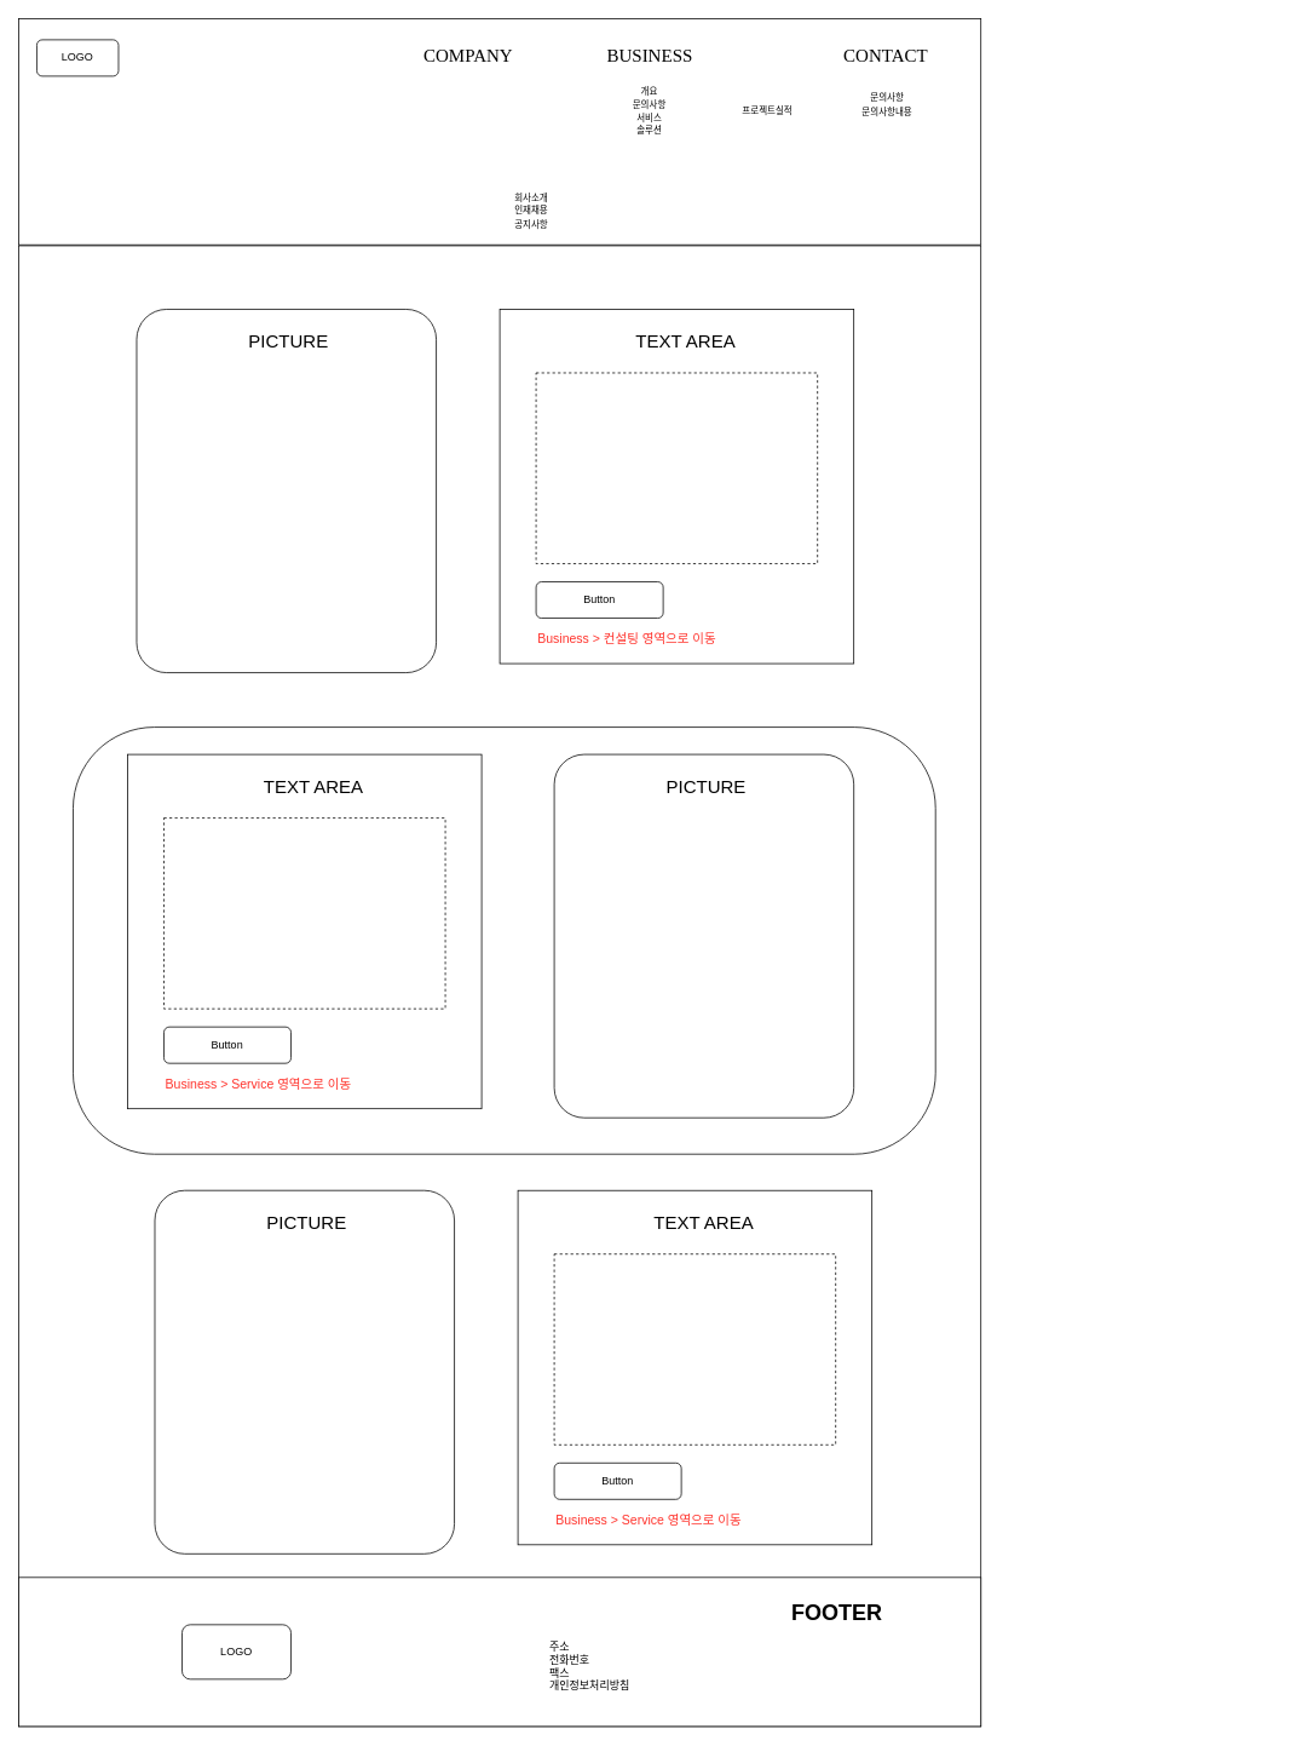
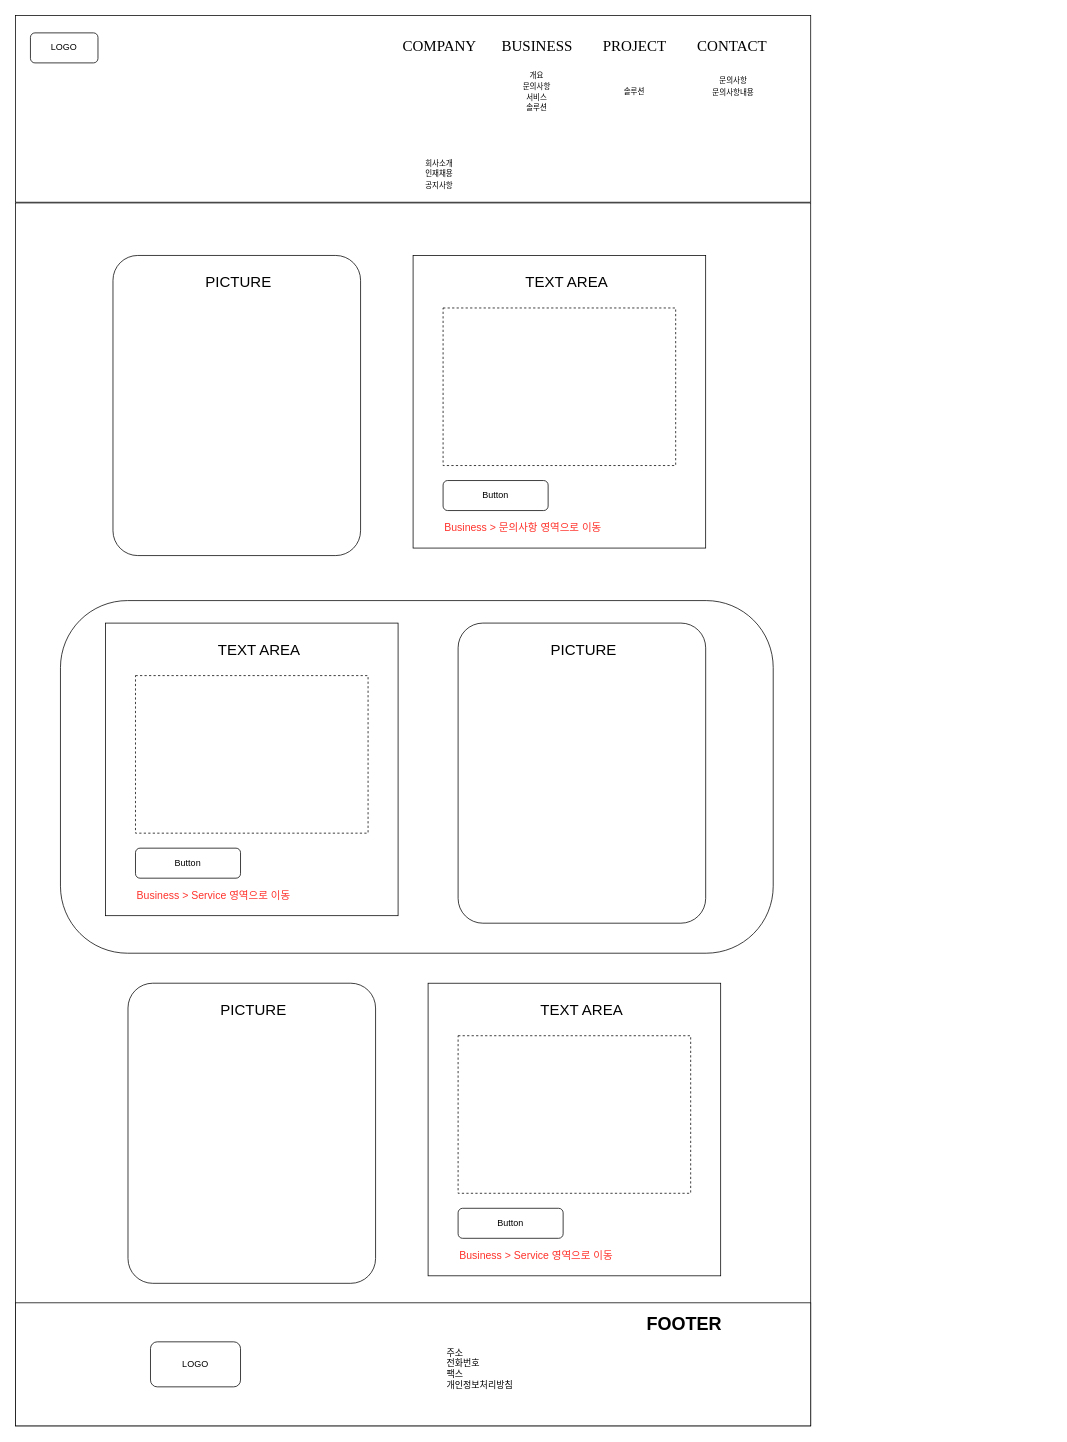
- <mxCell id="4" value="&lt;font style=&quot;font-size: 20px;&quot;&gt;COMPANY&lt;/font&gt;" style="text;html=1;points=[];align=center;verticalAlign=middle;spacingTop=-4;fontSize=14;fontFamily=Verdana" parent="1" vertex="1"><mxGeometry x="450" y="40" width="130" height="43.33" as="geometry" /></mxCell>
+ <mxCell id="4" value="&lt;font style=&quot;font-size: 20px;&quot;&gt;COMPANY&lt;/font&gt;" style="text;html=1;points=[];align=center;verticalAlign=middle;spacingTop=-4;fontSize=14;fontFamily=Verdana" parent="1" vertex="1"><mxGeometry x="520" y="40" width="130" height="43.33" as="geometry" /></mxCell>
+ <mxCell id="6" value="&lt;font style=&quot;font-size: 20px;&quot;&gt;PROJECT&lt;/font&gt;" style="text;html=1;points=[];align=center;verticalAlign=middle;spacingTop=-4;fontSize=14;fontFamily=Verdana" parent="1" vertex="1"><mxGeometry x="780" y="40" width="130" height="43.33" as="geometry" /></mxCell>
- <mxCell id="24" value="&lt;font style=&quot;font-size: 10px;&quot;&gt;프로젝트실적&lt;/font&gt;" style="text;html=1;strokeColor=none;fillColor=none;align=center;verticalAlign=middle;whiteSpace=wrap;rounded=0;fontColor=#000000;" vertex="1" parent="1"><mxGeometry x="814" y="90" width="62" height="62" as="geometry" /></mxCell>
+ <mxCell id="24" value="&lt;font style=&quot;font-size: 10px;&quot;&gt;솔루션&lt;/font&gt;" style="text;html=1;strokeColor=none;fillColor=none;align=center;verticalAlign=middle;whiteSpace=wrap;rounded=0;fontColor=#000000;" vertex="1" parent="1"><mxGeometry x="814" y="90" width="62" height="62" as="geometry" /></mxCell>
- <mxCell id="18" value="&lt;font style=&quot;font-size: 14px;&quot;&gt;Business &amp;gt; 컨설팅 영역으로 이동&lt;/font&gt;" style="text;html=1;align=left;verticalAlign=middle;whiteSpace=wrap;rounded=0;fontColor=#FF322B;labelBorderColor=none;labelBackgroundColor=none;textShadow=0;" parent="13" vertex="1"><mxGeometry x="40" y="348" width="280" height="30" as="geometry" /></mxCell>
+ <mxCell id="18" value="&lt;font style=&quot;font-size: 14px;&quot;&gt;Business &amp;gt; 문의사항 영역으로 이동&lt;/font&gt;" style="text;html=1;align=left;verticalAlign=middle;whiteSpace=wrap;rounded=0;fontColor=#FF322B;labelBorderColor=none;labelBackgroundColor=none;textShadow=0;" parent="13" vertex="1"><mxGeometry x="40" y="348" width="280" height="30" as="geometry" /></mxCell>
- <mxCell id="21" value="&lt;h1&gt;&lt;span style=&quot;background-color: initial;&quot;&gt;&lt;span style=&quot;white-space: pre;&quot;&gt;&#09;&lt;/span&gt;&lt;span style=&quot;white-space: pre;&quot;&gt;&#09;&lt;/span&gt;&lt;span style=&quot;white-space: pre;&quot;&gt;&#09;&lt;/span&gt;&lt;span style=&quot;white-space: pre;&quot;&gt;&#09;&lt;/span&gt;&lt;span style=&quot;white-space: pre;&quot;&gt;&#09;&lt;/span&gt;FOOTER&lt;/span&gt;&lt;br&gt;&lt;/h1&gt;&lt;div&gt;주소&lt;/div&gt;&lt;div&gt;전화번호&lt;/div&gt;&lt;div&gt;팩스&lt;/div&gt;&lt;div&gt;개인정보처리방침&lt;/div&gt;" style="text;html=1;strokeColor=none;fillColor=none;spacing=5;spacingTop=-20;whiteSpace=wrap;overflow=hidden;rounded=0;" vertex="1" parent="1"><mxGeometry x="600" y="1755" width="387" height="120" as="geometry" /></mxCell>
+ <mxCell id="21" value="&lt;h1&gt;&lt;span style=&quot;background-color: initial;&quot;&gt;&lt;span style=&quot;white-space: pre;&quot;&gt;&#09;&lt;/span&gt;&lt;span style=&quot;white-space: pre;&quot;&gt;&#09;&lt;/span&gt;&lt;span style=&quot;white-space: pre;&quot;&gt;&#09;&lt;/span&gt;&lt;span style=&quot;white-space: pre;&quot;&gt;&#09;&lt;/span&gt;&lt;span style=&quot;white-space: pre;&quot;&gt;&#09;&lt;/span&gt;FOOTER&lt;/span&gt;&lt;br&gt;&lt;/h1&gt;&lt;div&gt;주소&lt;/div&gt;&lt;div&gt;전화번호&lt;/div&gt;&lt;div&gt;팩스&lt;/div&gt;&lt;div&gt;개인정보처리방침&lt;/div&gt;" style="text;html=1;strokeColor=none;fillColor=none;spacing=5;spacingTop=-20;whiteSpace=wrap;overflow=hidden;rounded=0;" vertex="1" parent="1"><mxGeometry x="590" y="1745" width="387" height="120" as="geometry" /></mxCell>
